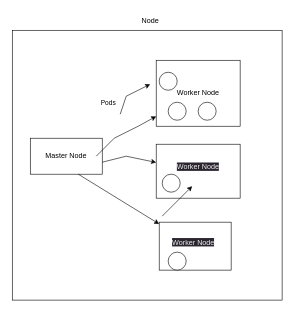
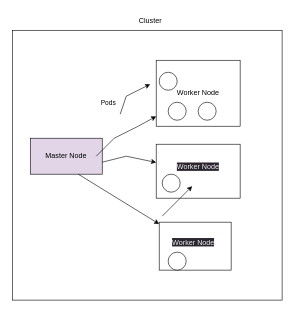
- <mxCell id="3" value="Node" style="text;html=1;align=center;verticalAlign=middle;resizable=0;points=[];autosize=1;strokeColor=none;fillColor=none;" vertex="1" parent="1"><mxGeometry x="220" y="20" width="60" height="30" as="geometry" /></mxCell>
+ <mxCell id="3" value="Cluster" style="text;html=1;align=center;verticalAlign=middle;resizable=0;points=[];autosize=1;strokeColor=none;fillColor=none;" vertex="1" parent="1"><mxGeometry x="220" y="20" width="60" height="30" as="geometry" /></mxCell>
- <mxCell id="4" value="Master Node" style="rounded=0;whiteSpace=wrap;html=1;" vertex="1" parent="1"><mxGeometry x="50" y="230" width="120" height="60" as="geometry" /></mxCell>
+ <mxCell id="4" value="Master Node" style="rounded=0;whiteSpace=wrap;html=1;fillColor=#e1d5e7;" vertex="1" parent="1"><mxGeometry x="50" y="230" width="120" height="60" as="geometry" /></mxCell>
